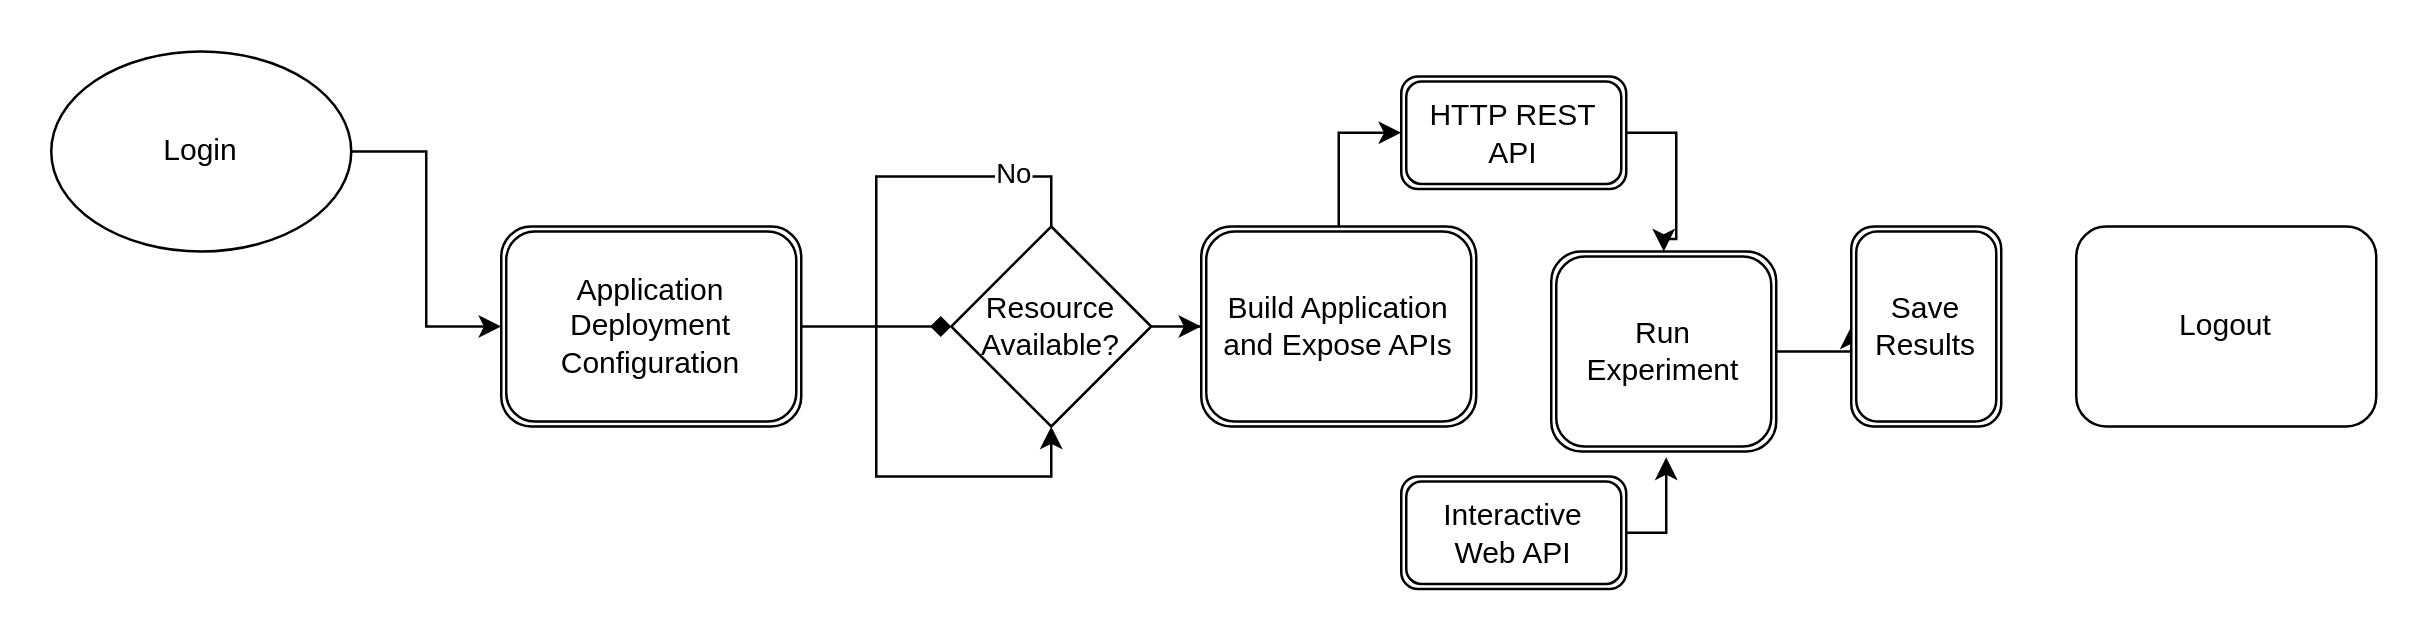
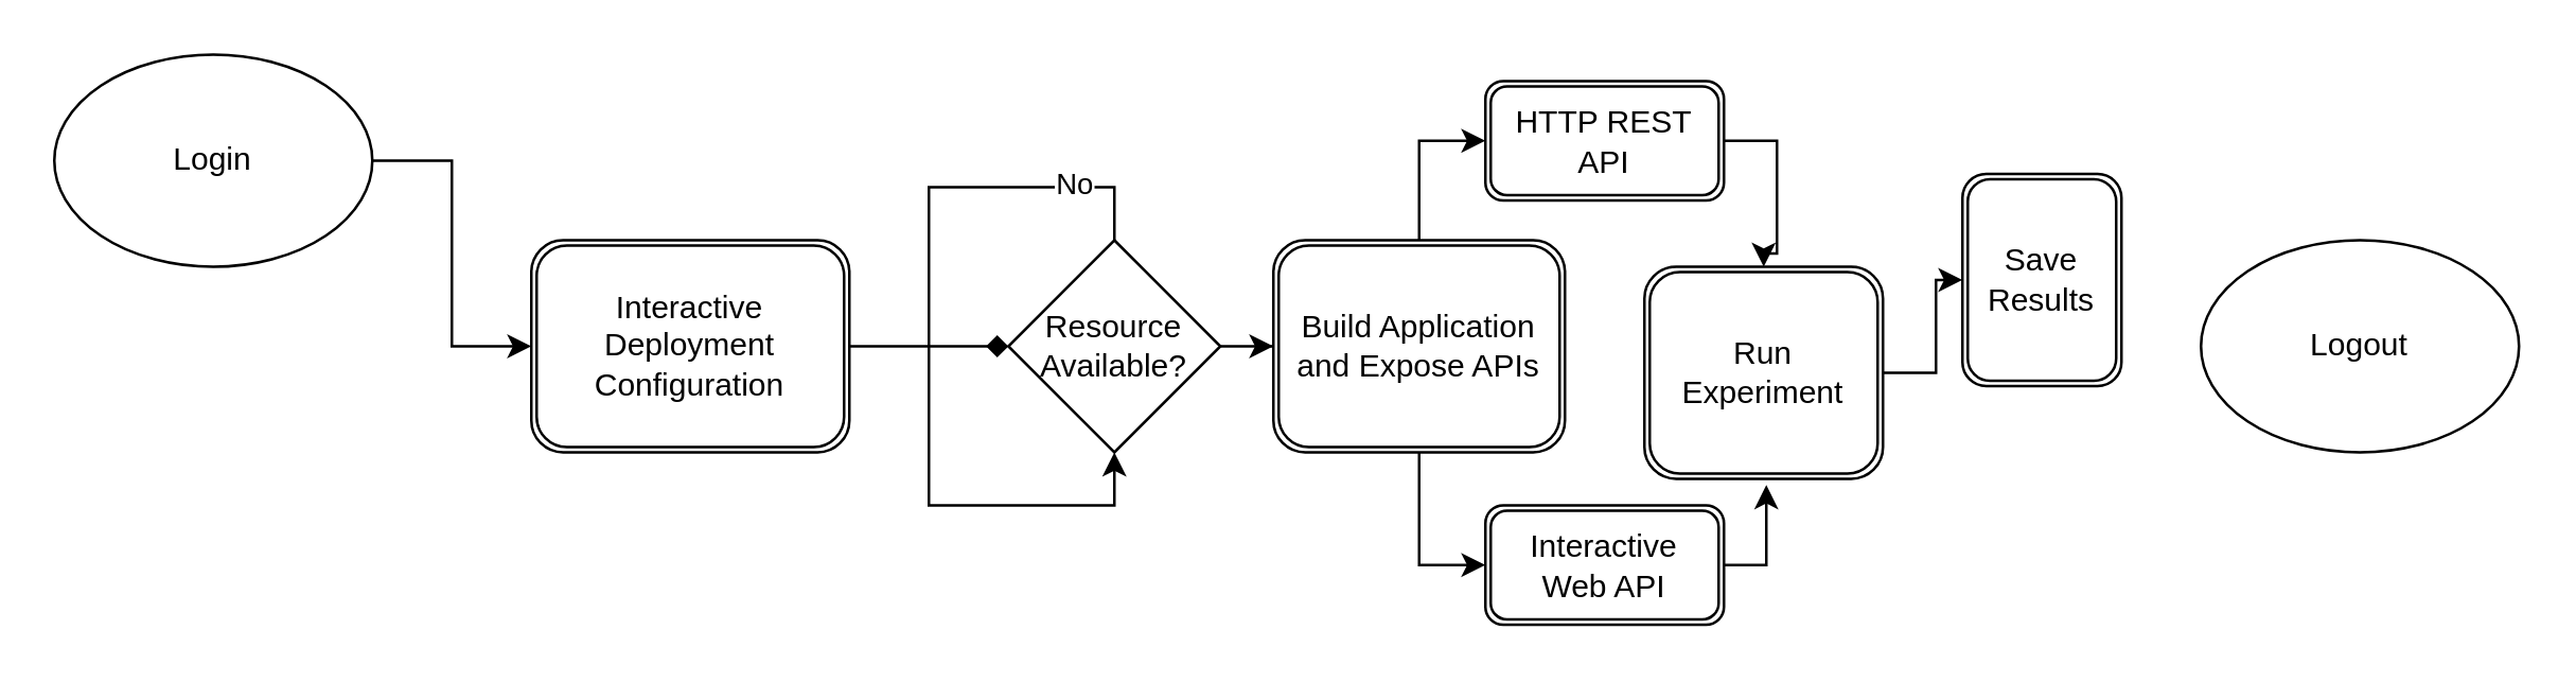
- <mxCell id="5" value="Application Deployment Configuration" style="shape=ext;double=1;rounded=1;whiteSpace=wrap;html=1;" vertex="1" parent="1"><mxGeometry x="200" y="90" width="120" height="80" as="geometry" /></mxCell>
+ <mxCell id="5" value="Interactive Deployment Configuration" style="shape=ext;double=1;rounded=1;whiteSpace=wrap;html=1;" vertex="1" parent="1"><mxGeometry x="200" y="90" width="120" height="80" as="geometry" /></mxCell>
- <mxCell id="20" value="&lt;div&gt;Save&lt;/div&gt;&lt;div&gt;Results&lt;br&gt;&lt;/div&gt;" style="shape=ext;double=1;rounded=1;whiteSpace=wrap;html=1;" vertex="1" parent="1"><mxGeometry x="740" y="90" width="60" height="80" as="geometry" /></mxCell>
+ <mxCell id="20" value="&lt;div&gt;Save&lt;/div&gt;&lt;div&gt;Results&lt;br&gt;&lt;/div&gt;" style="shape=ext;double=1;rounded=1;whiteSpace=wrap;html=1;" vertex="1" parent="1"><mxGeometry x="740" y="65" width="60" height="80" as="geometry" /></mxCell>
- <mxCell id="19" value="Logout" style="whiteSpace=wrap;html=1;rounded=1;" vertex="1" parent="1"><mxGeometry x="830" y="90" width="120" height="80" as="geometry" /></mxCell>
+ <mxCell id="19" value="Logout" style="ellipse;whiteSpace=wrap;html=1;" vertex="1" parent="1"><mxGeometry x="830" y="90" width="120" height="80" as="geometry" /></mxCell>
+ <mxCell id="11" style="edgeStyle=orthogonalEdgeStyle;rounded=0;orthogonalLoop=1;jettySize=auto;html=1;entryX=0;entryY=0.5;entryDx=0;entryDy=0;" edge="1" parent="1" source="12" target="16"><mxGeometry relative="1" as="geometry" /></mxCell>
